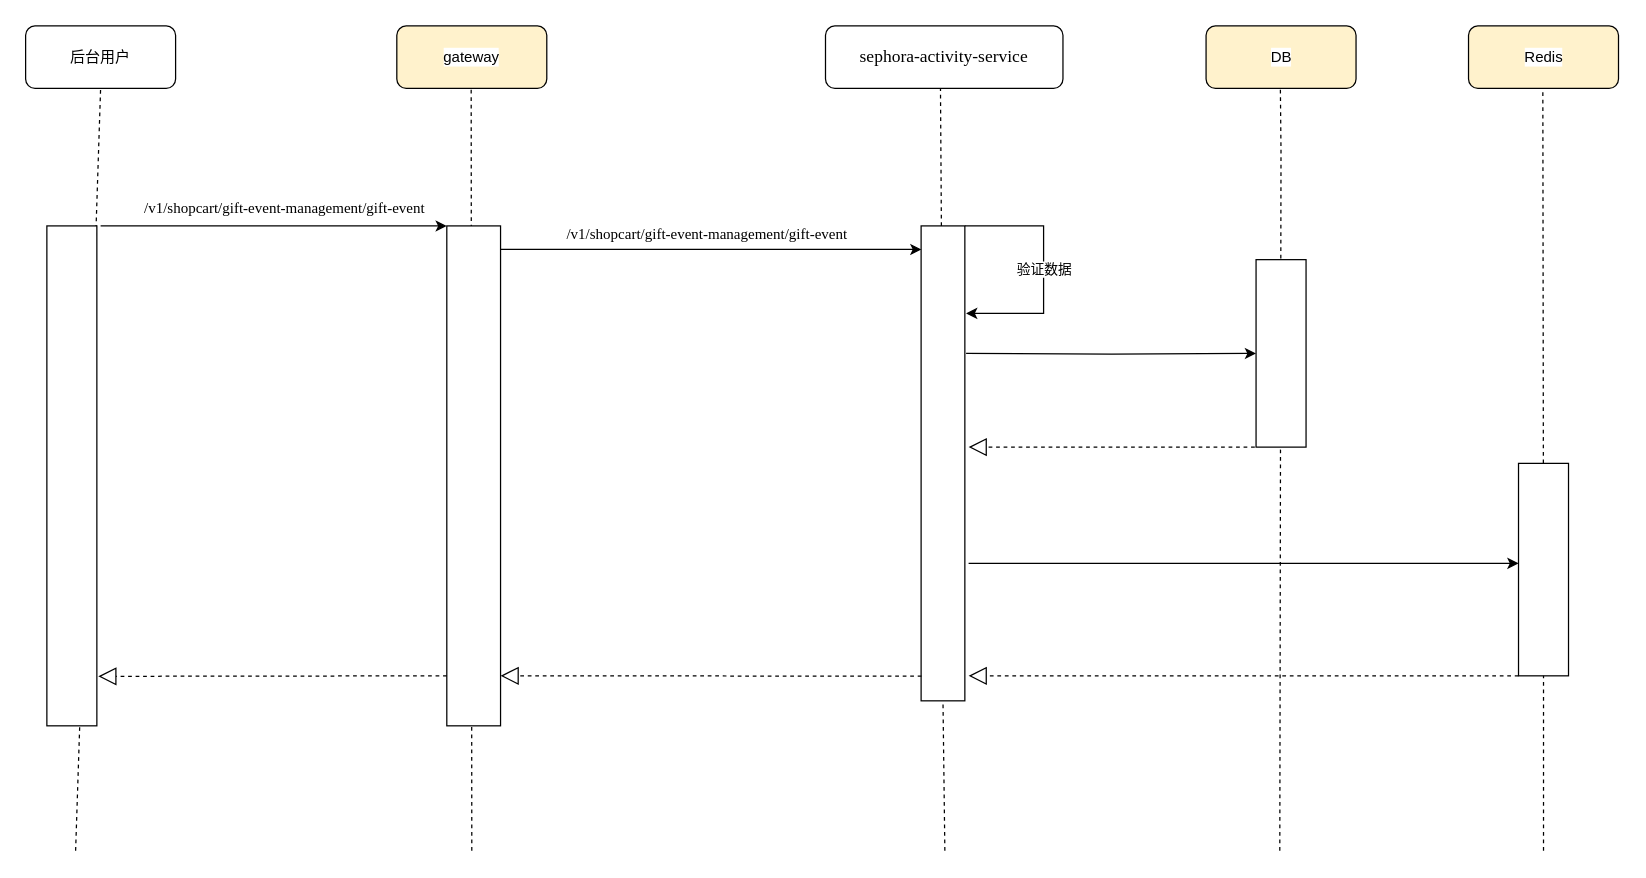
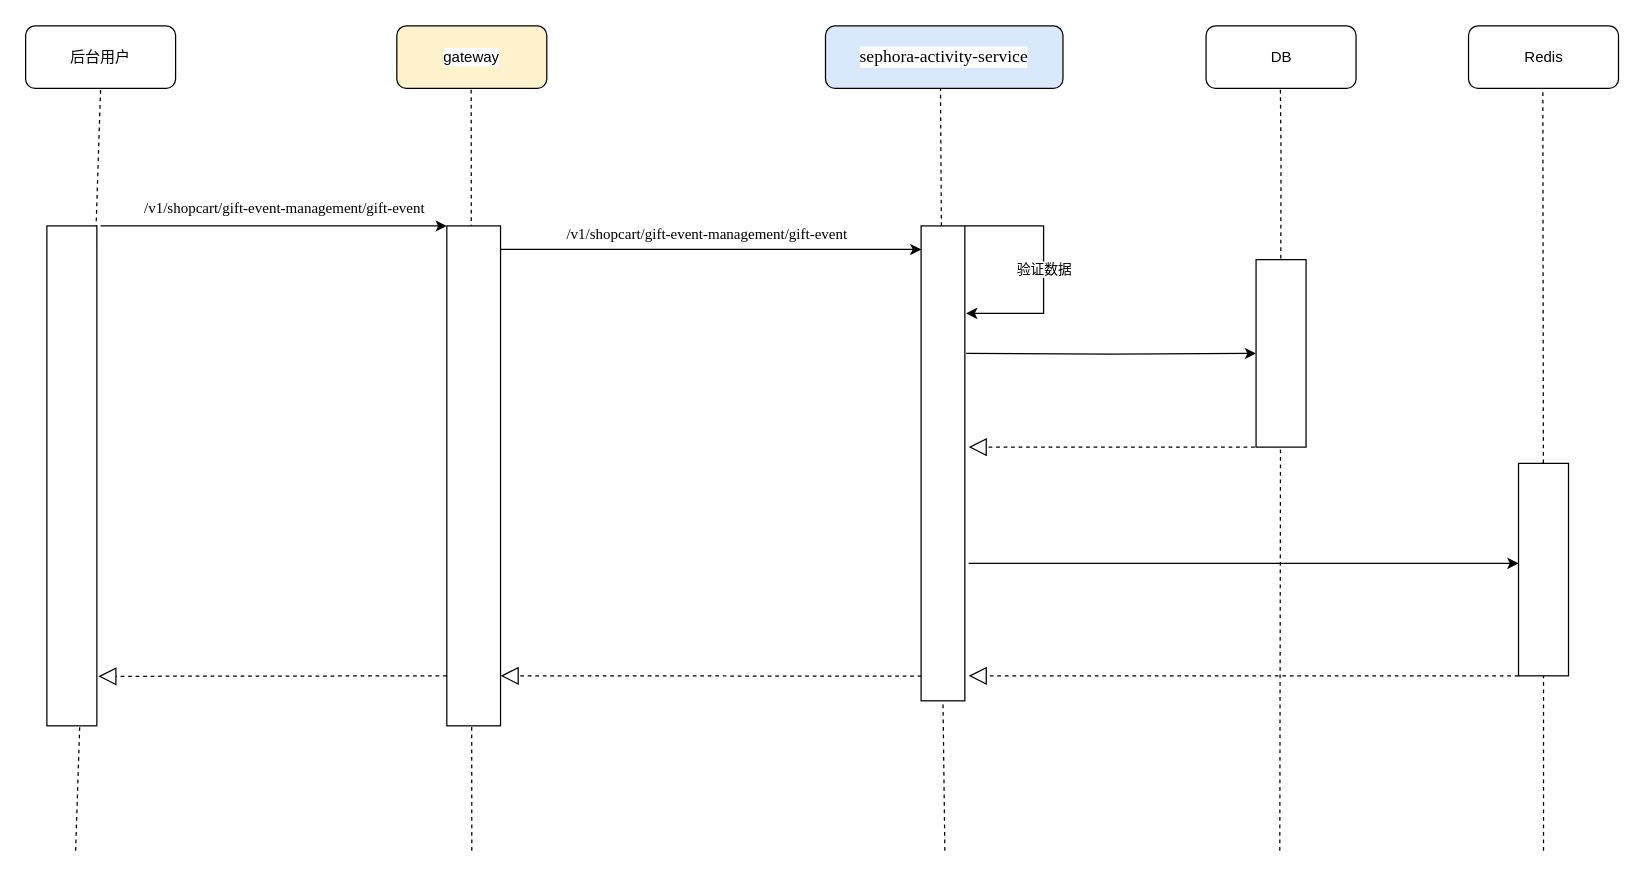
- <mxCell id="5" value="&lt;p class=&quot;MsoNormal&quot; style=&quot;margin: 0pt 0pt 0.0pt ; text-align: justify&quot;&gt;&lt;font face=&quot;calibri&quot;&gt;&lt;span style=&quot;font-size: 14px&quot;&gt;sephora-activity-service&lt;/span&gt;&lt;/font&gt;&lt;br&gt;&lt;/p&gt;" style="rounded=1;whiteSpace=wrap;html=1;labelBackgroundColor=default;fontColor=#000000;" vertex="1" parent="1"><mxGeometry x="660" y="20" width="190" height="50" as="geometry" /></mxCell>
+ <mxCell id="5" value="&lt;p class=&quot;MsoNormal&quot; style=&quot;margin: 0pt 0pt 0.0pt ; text-align: justify&quot;&gt;&lt;font face=&quot;calibri&quot;&gt;&lt;span style=&quot;font-size: 14px&quot;&gt;sephora-activity-service&lt;/span&gt;&lt;/font&gt;&lt;br&gt;&lt;/p&gt;" style="rounded=1;whiteSpace=wrap;html=1;labelBackgroundColor=default;fontColor=#000000;fillColor=#dae8fc;" vertex="1" parent="1"><mxGeometry x="660" y="20" width="190" height="50" as="geometry" /></mxCell>
- <mxCell id="16" value="DB" style="rounded=1;whiteSpace=wrap;html=1;labelBackgroundColor=default;fontColor=#000000;fillColor=#fff2cc;" vertex="1" parent="1"><mxGeometry x="964.5" y="20" width="120" height="50" as="geometry" /></mxCell>
+ <mxCell id="16" value="DB" style="rounded=1;whiteSpace=wrap;html=1;labelBackgroundColor=default;fontColor=#000000;" vertex="1" parent="1"><mxGeometry x="964.5" y="20" width="120" height="50" as="geometry" /></mxCell>
- <mxCell id="19" value="Redis" style="rounded=1;whiteSpace=wrap;html=1;labelBackgroundColor=default;fontColor=#000000;fillColor=#fff2cc;" vertex="1" parent="1"><mxGeometry x="1174.5" y="20" width="120" height="50" as="geometry" /></mxCell>
+ <mxCell id="19" value="Redis" style="rounded=1;whiteSpace=wrap;html=1;labelBackgroundColor=default;fontColor=#000000;" vertex="1" parent="1"><mxGeometry x="1174.5" y="20" width="120" height="50" as="geometry" /></mxCell>
